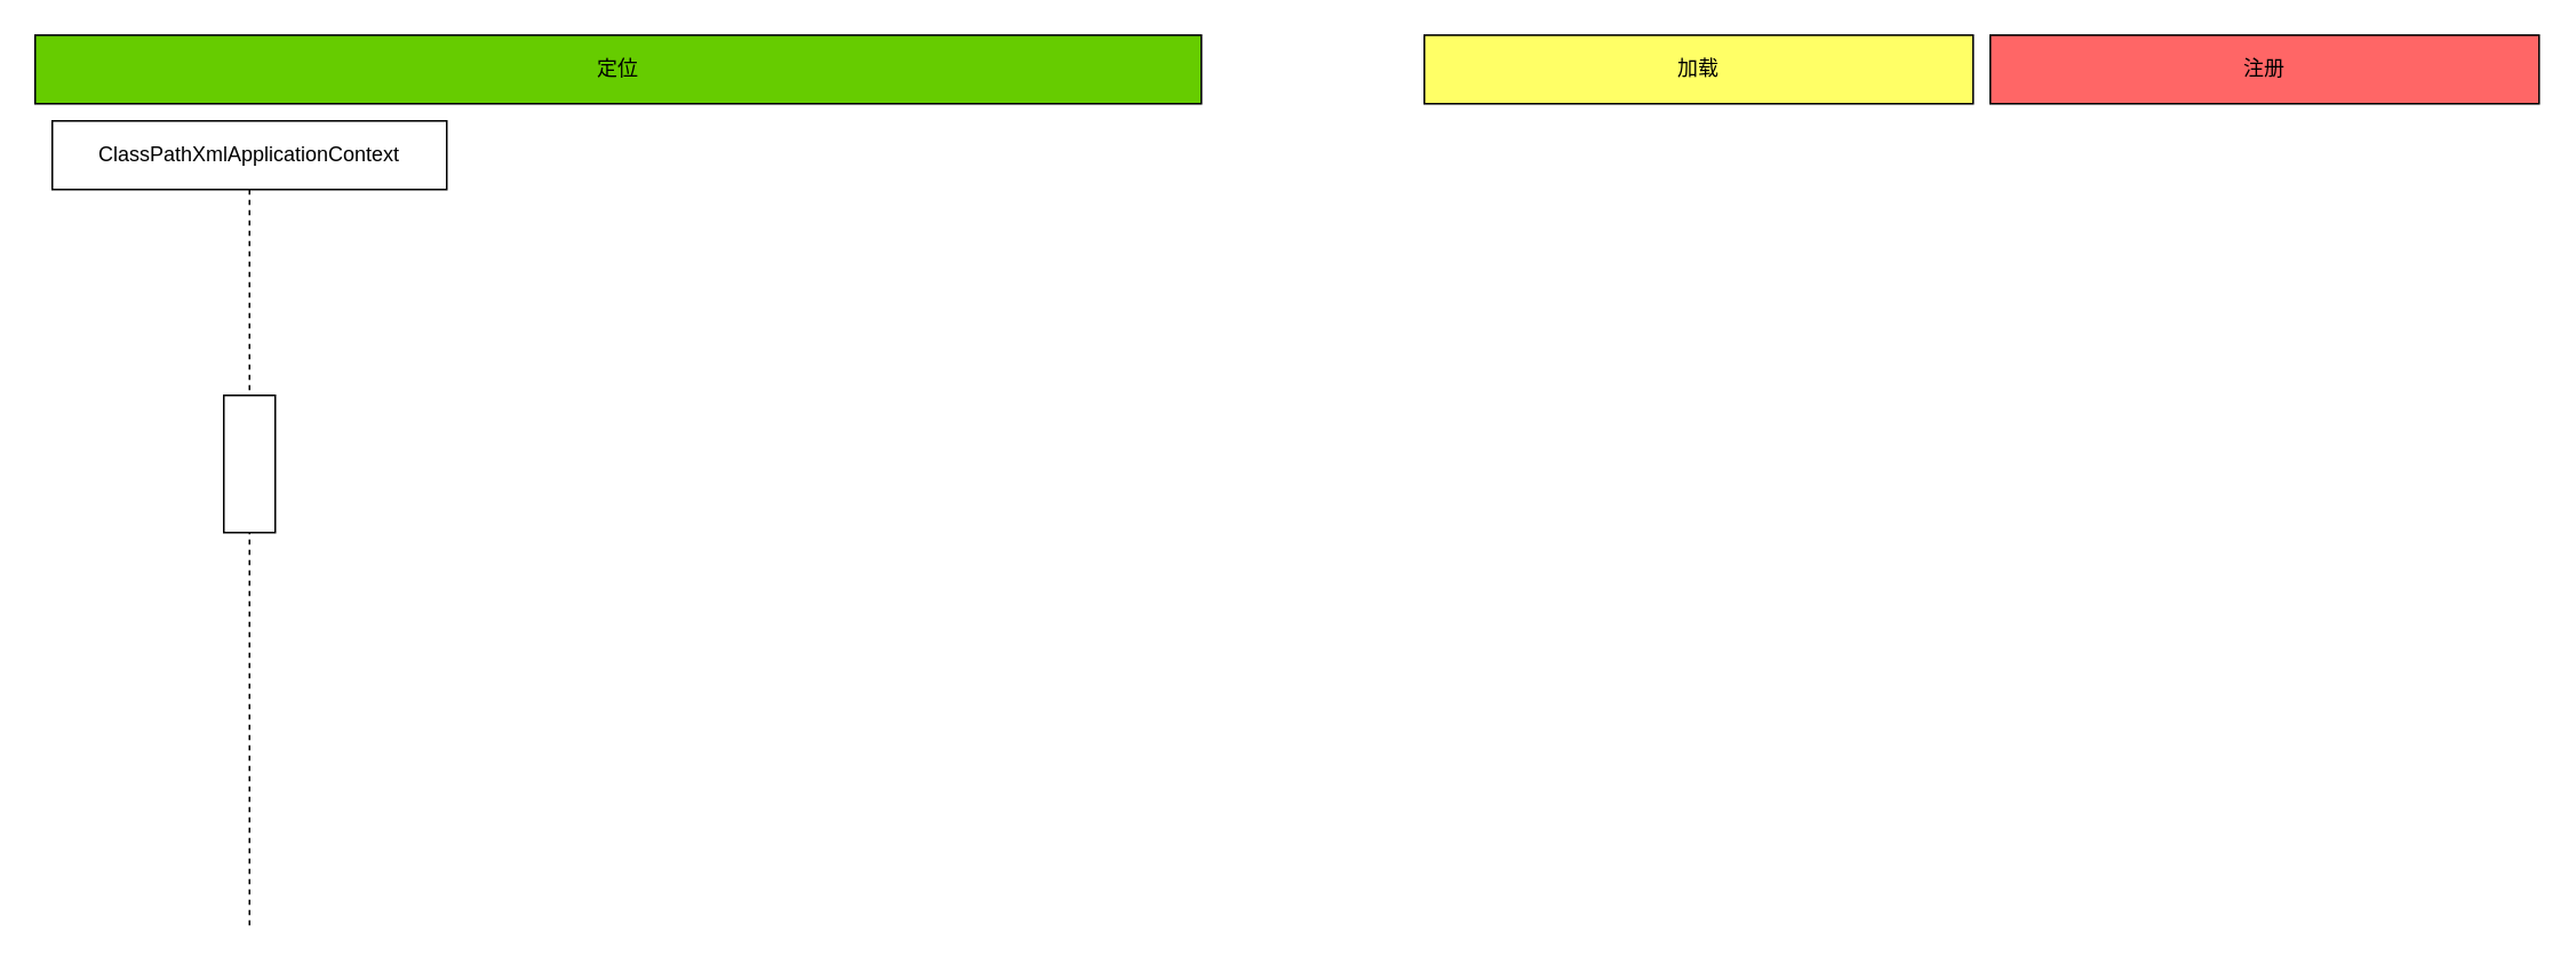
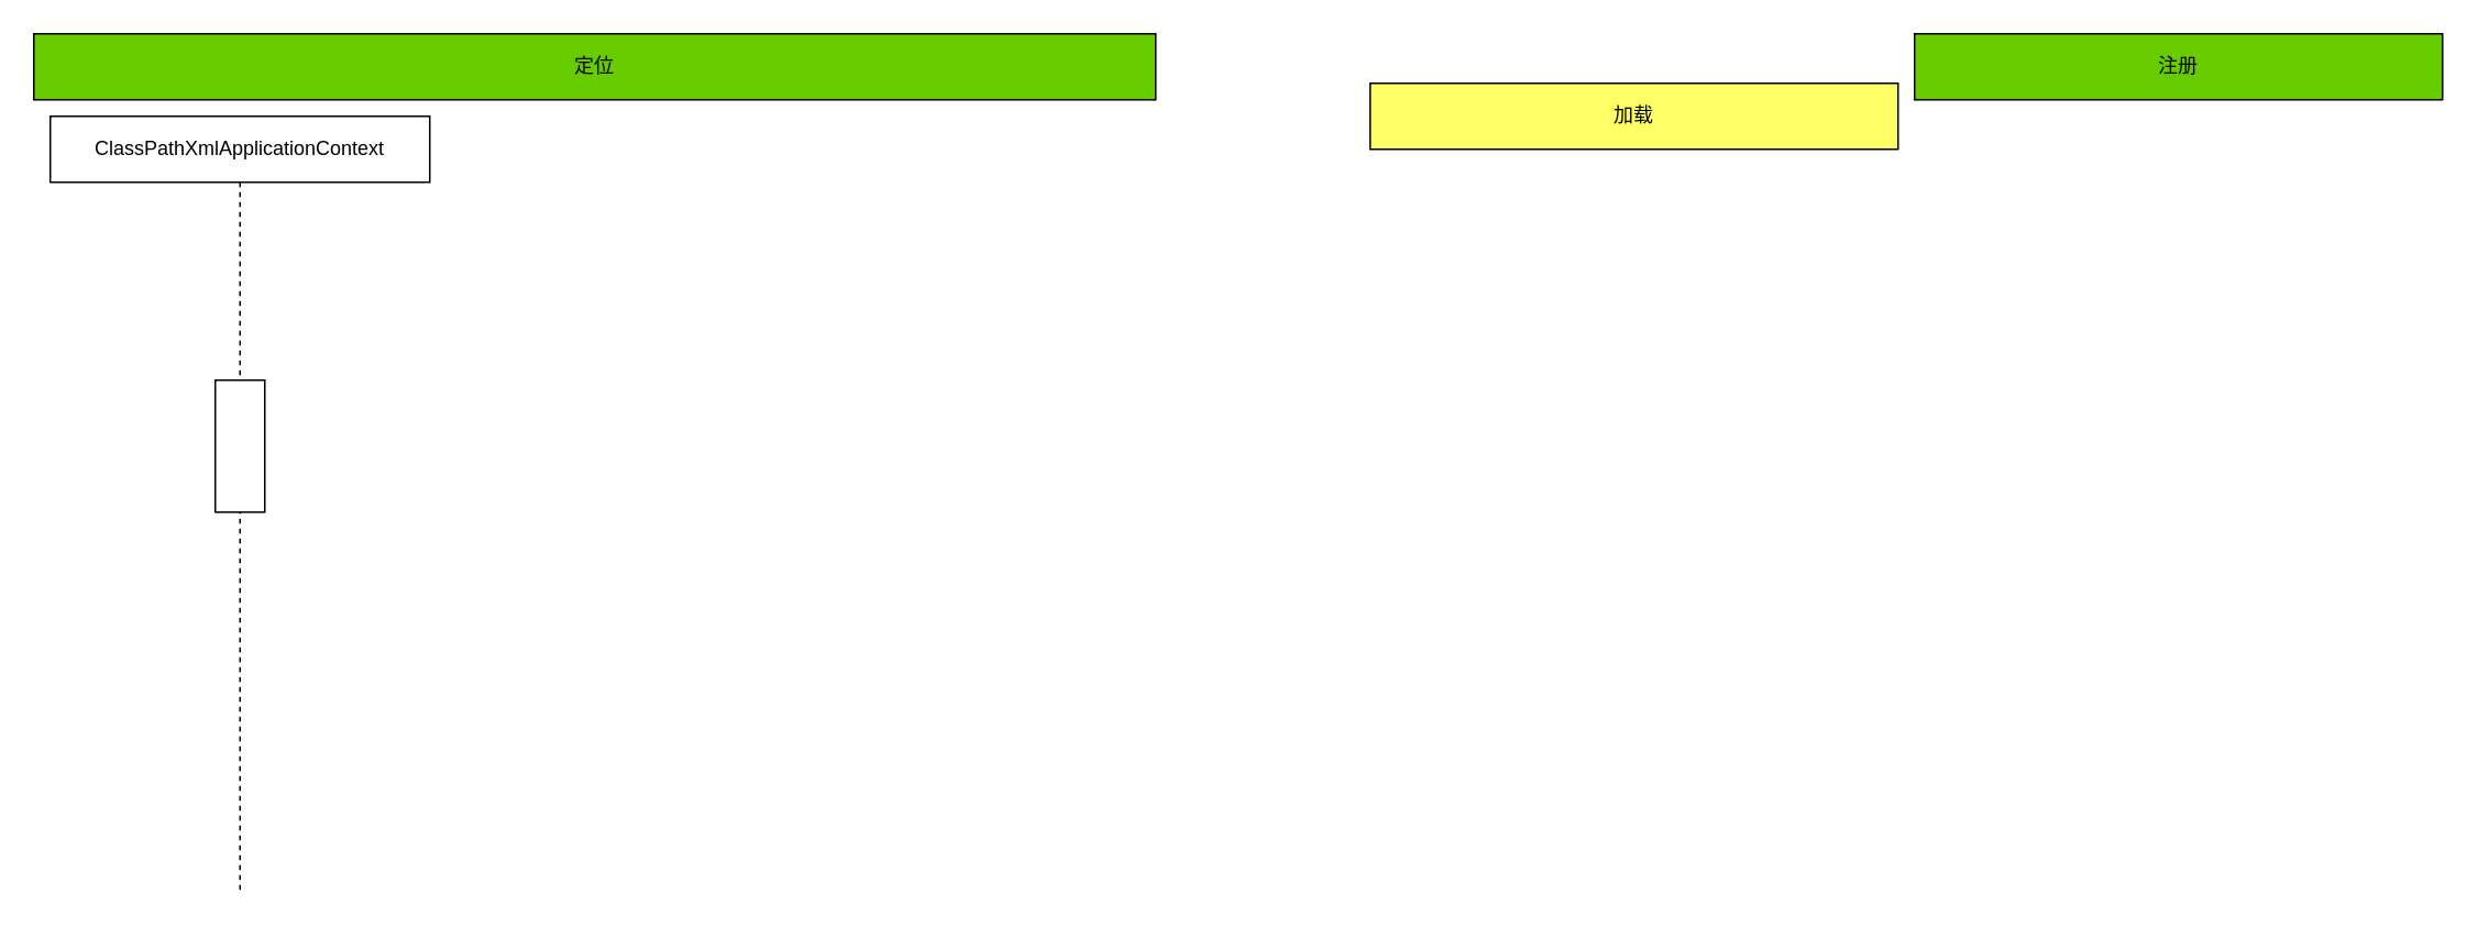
- <mxCell id="3" value="加载" style="rounded=0;whiteSpace=wrap;html=1;fillColor=#FFFF66;" vertex="1" parent="1"><mxGeometry x="830" y="20" width="320" height="40" as="geometry" /></mxCell>
+ <mxCell id="3" value="加载" style="rounded=0;whiteSpace=wrap;html=1;fillColor=#FFFF66;" vertex="1" parent="1"><mxGeometry x="830" y="50" width="320" height="40" as="geometry" /></mxCell>
- <mxCell id="4" value="注册" style="rounded=0;whiteSpace=wrap;html=1;fillColor=#FF6666;" vertex="1" parent="1"><mxGeometry x="1160" y="20" width="320" height="40" as="geometry" /></mxCell>
+ <mxCell id="4" value="注册" style="rounded=0;whiteSpace=wrap;html=1;fillColor=#66cc00;" vertex="1" parent="1"><mxGeometry x="1160" y="20" width="320" height="40" as="geometry" /></mxCell>
